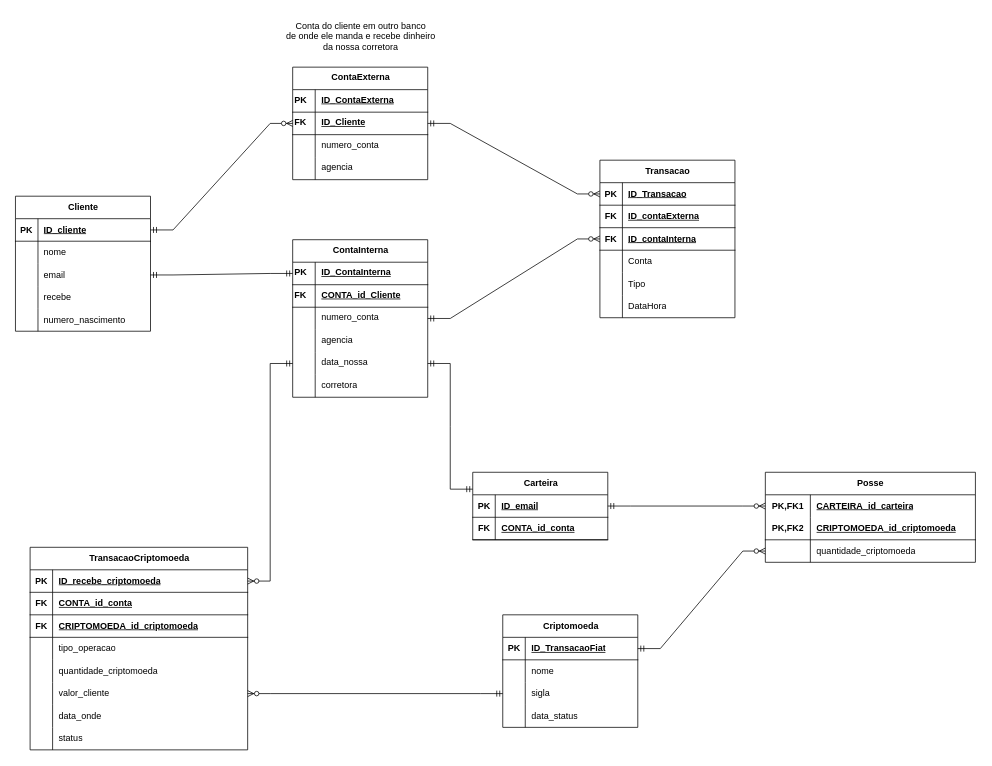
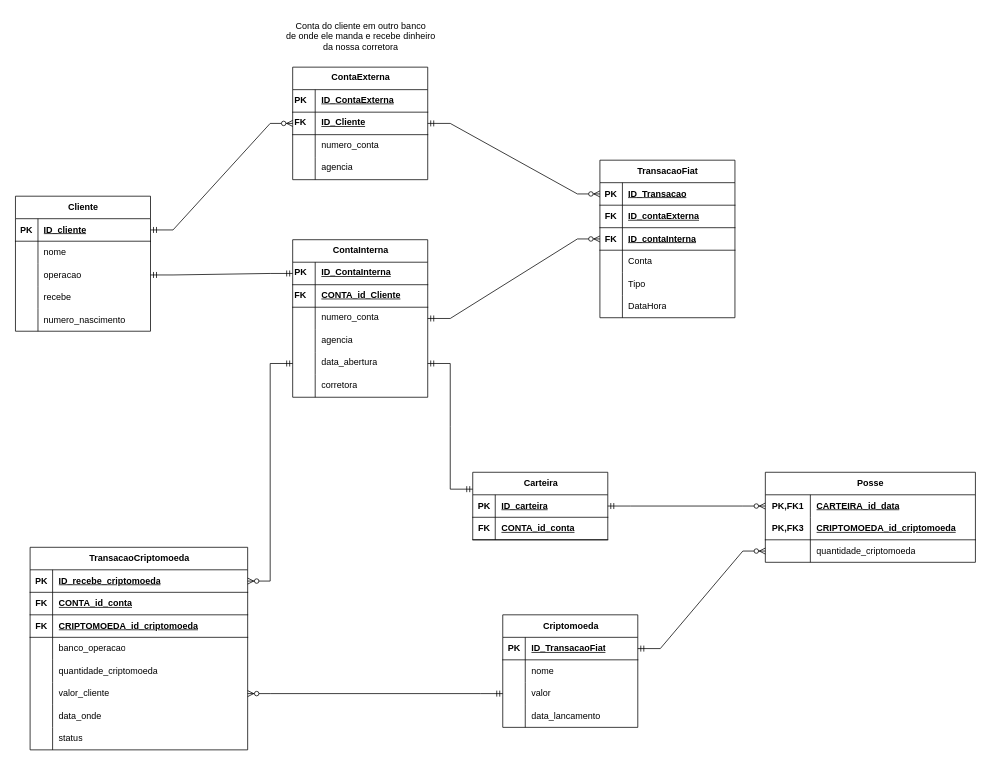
- <mxCell id="114" value="Transacao" style="shape=table;startSize=30;container=1;collapsible=1;childLayout=tableLayout;fixedRows=1;rowLines=0;fontStyle=1;align=center;resizeLast=1;html=1;" vertex="1" parent="1"><mxGeometry x="799" y="213" width="180" height="210" as="geometry" /></mxCell>
+ <mxCell id="114" value="TransacaoFiat" style="shape=table;startSize=30;container=1;collapsible=1;childLayout=tableLayout;fixedRows=1;rowLines=0;fontStyle=1;align=center;resizeLast=1;html=1;" vertex="1" parent="1"><mxGeometry x="799" y="213" width="180" height="210" as="geometry" /></mxCell>
- <mxCell id="30" value="email" style="shape=partialRectangle;connectable=0;fillColor=none;top=0;left=0;bottom=0;right=0;align=left;spacingLeft=6;overflow=hidden;whiteSpace=wrap;html=1;" parent="28" vertex="1"><mxGeometry x="30" width="150" height="30" as="geometry"><mxRectangle width="150" height="30" as="alternateBounds" /></mxGeometry></mxCell>
+ <mxCell id="30" value="operacao" style="shape=partialRectangle;connectable=0;fillColor=none;top=0;left=0;bottom=0;right=0;align=left;spacingLeft=6;overflow=hidden;whiteSpace=wrap;html=1;" parent="28" vertex="1"><mxGeometry x="30" width="150" height="30" as="geometry"><mxRectangle width="150" height="30" as="alternateBounds" /></mxGeometry></mxCell>
- <mxCell id="17" value="data_nossa" style="shape=partialRectangle;connectable=0;fillColor=none;top=0;left=0;bottom=0;right=0;align=left;spacingLeft=6;overflow=hidden;whiteSpace=wrap;html=1;strokeColor=default;verticalAlign=top;fontFamily=Helvetica;fontSize=12;fontColor=default;" parent="15" vertex="1"><mxGeometry x="30" width="150" height="30" as="geometry"><mxRectangle width="150" height="30" as="alternateBounds" /></mxGeometry></mxCell>
+ <mxCell id="17" value="data_abertura" style="shape=partialRectangle;connectable=0;fillColor=none;top=0;left=0;bottom=0;right=0;align=left;spacingLeft=6;overflow=hidden;whiteSpace=wrap;html=1;strokeColor=default;verticalAlign=top;fontFamily=Helvetica;fontSize=12;fontColor=default;" parent="15" vertex="1"><mxGeometry x="30" width="150" height="30" as="geometry"><mxRectangle width="150" height="30" as="alternateBounds" /></mxGeometry></mxCell>
- <mxCell id="41" value="ID_email" style="shape=partialRectangle;connectable=0;fillColor=none;top=0;left=0;bottom=0;right=0;align=left;spacingLeft=6;fontStyle=5;overflow=hidden;whiteSpace=wrap;html=1;" parent="39" vertex="1"><mxGeometry x="30" width="150" height="30" as="geometry"><mxRectangle width="150" height="30" as="alternateBounds" /></mxGeometry></mxCell>
+ <mxCell id="41" value="ID_carteira" style="shape=partialRectangle;connectable=0;fillColor=none;top=0;left=0;bottom=0;right=0;align=left;spacingLeft=6;fontStyle=5;overflow=hidden;whiteSpace=wrap;html=1;" parent="39" vertex="1"><mxGeometry x="30" width="150" height="30" as="geometry"><mxRectangle width="150" height="30" as="alternateBounds" /></mxGeometry></mxCell>
- <mxCell id="49" value="CARTEIRA_id_carteira" style="shape=partialRectangle;connectable=0;fillColor=none;top=0;left=0;bottom=0;right=0;align=left;spacingLeft=6;fontStyle=5;overflow=hidden;html=1;whiteSpace=wrap;" parent="47" vertex="1"><mxGeometry x="60" width="220" height="30" as="geometry"><mxRectangle width="220" height="30" as="alternateBounds" /></mxGeometry></mxCell>
+ <mxCell id="49" value="CARTEIRA_id_data" style="shape=partialRectangle;connectable=0;fillColor=none;top=0;left=0;bottom=0;right=0;align=left;spacingLeft=6;fontStyle=5;overflow=hidden;html=1;whiteSpace=wrap;" parent="47" vertex="1"><mxGeometry x="60" width="220" height="30" as="geometry"><mxRectangle width="220" height="30" as="alternateBounds" /></mxGeometry></mxCell>
- <mxCell id="51" value="PK,FK2" style="shape=partialRectangle;connectable=0;fillColor=none;top=0;left=0;bottom=0;right=0;fontStyle=1;overflow=hidden;html=1;whiteSpace=wrap;" parent="50" vertex="1"><mxGeometry width="60" height="30" as="geometry"><mxRectangle width="60" height="30" as="alternateBounds" /></mxGeometry></mxCell>
+ <mxCell id="51" value="PK,FK3" style="shape=partialRectangle;connectable=0;fillColor=none;top=0;left=0;bottom=0;right=0;fontStyle=1;overflow=hidden;html=1;whiteSpace=wrap;" parent="50" vertex="1"><mxGeometry width="60" height="30" as="geometry"><mxRectangle width="60" height="30" as="alternateBounds" /></mxGeometry></mxCell>
- <mxCell id="81" value="tipo_operacao" style="shape=partialRectangle;connectable=0;fillColor=none;top=0;left=0;bottom=0;right=0;align=left;spacingLeft=6;overflow=hidden;whiteSpace=wrap;html=1;" parent="79" vertex="1"><mxGeometry x="30" width="260" height="30" as="geometry"><mxRectangle width="260" height="30" as="alternateBounds" /></mxGeometry></mxCell>
+ <mxCell id="81" value="banco_operacao" style="shape=partialRectangle;connectable=0;fillColor=none;top=0;left=0;bottom=0;right=0;align=left;spacingLeft=6;overflow=hidden;whiteSpace=wrap;html=1;" parent="79" vertex="1"><mxGeometry x="30" width="260" height="30" as="geometry"><mxRectangle width="260" height="30" as="alternateBounds" /></mxGeometry></mxCell>
- <mxCell id="65" value="sigla" style="shape=partialRectangle;connectable=0;fillColor=none;top=0;left=0;bottom=0;right=0;align=left;spacingLeft=6;overflow=hidden;whiteSpace=wrap;html=1;" parent="63" vertex="1"><mxGeometry x="30" width="150" height="30" as="geometry"><mxRectangle width="150" height="30" as="alternateBounds" /></mxGeometry></mxCell>
+ <mxCell id="65" value="valor" style="shape=partialRectangle;connectable=0;fillColor=none;top=0;left=0;bottom=0;right=0;align=left;spacingLeft=6;overflow=hidden;whiteSpace=wrap;html=1;" parent="63" vertex="1"><mxGeometry x="30" width="150" height="30" as="geometry"><mxRectangle width="150" height="30" as="alternateBounds" /></mxGeometry></mxCell>
- <mxCell id="68" value="data_status" style="shape=partialRectangle;connectable=0;fillColor=none;top=0;left=0;bottom=0;right=0;align=left;spacingLeft=6;overflow=hidden;whiteSpace=wrap;html=1;" parent="66" vertex="1"><mxGeometry x="30" width="150" height="30" as="geometry"><mxRectangle width="150" height="30" as="alternateBounds" /></mxGeometry></mxCell>
+ <mxCell id="68" value="data_lancamento" style="shape=partialRectangle;connectable=0;fillColor=none;top=0;left=0;bottom=0;right=0;align=left;spacingLeft=6;overflow=hidden;whiteSpace=wrap;html=1;" parent="66" vertex="1"><mxGeometry x="30" width="150" height="30" as="geometry"><mxRectangle width="150" height="30" as="alternateBounds" /></mxGeometry></mxCell>
